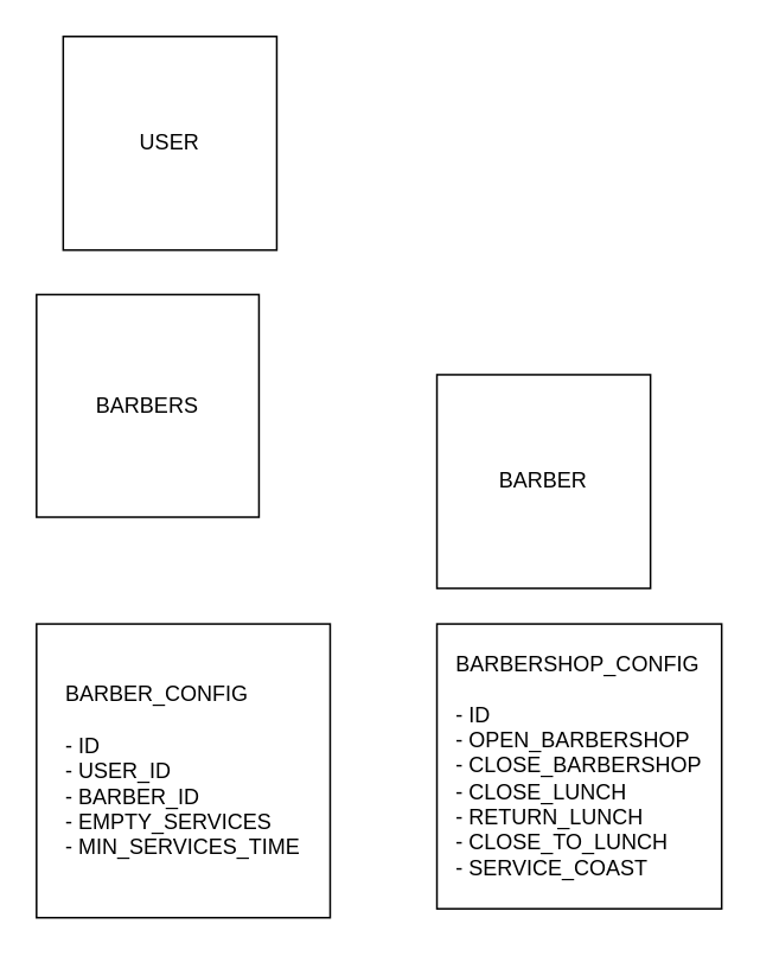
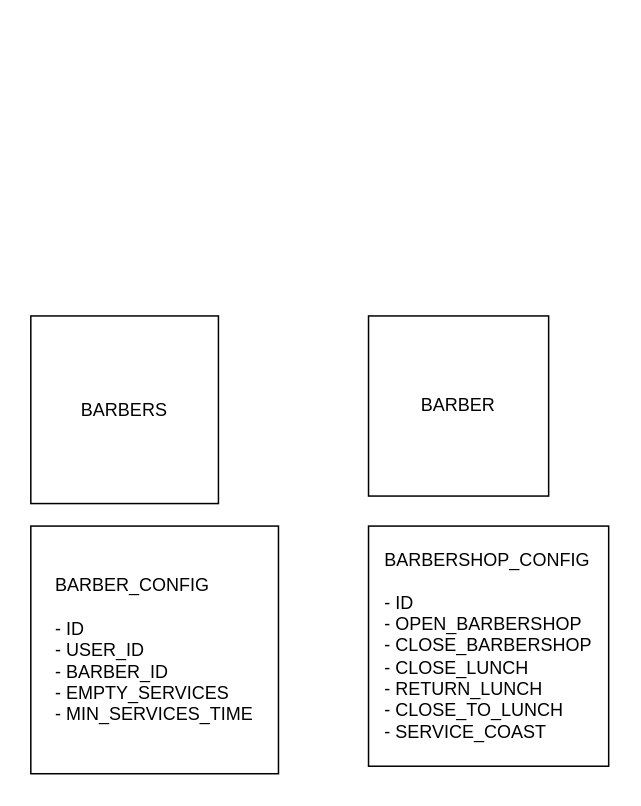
- <mxCell id="2" value="USER&lt;br&gt;&lt;div style=&quot;text-align: justify&quot;&gt;&lt;/div&gt;" style="whiteSpace=wrap;html=1;aspect=fixed;" vertex="1" parent="1"><mxGeometry x="35" y="20" width="120" height="120" as="geometry" /></mxCell>
- <mxCell id="4" value="BARBERS&lt;br&gt;&lt;div style=&quot;text-align: justify&quot;&gt;&lt;/div&gt;" style="whiteSpace=wrap;html=1;aspect=fixed;" vertex="1" parent="1"><mxGeometry x="20" y="165" width="125" height="125" as="geometry" /></mxCell>
+ <mxCell id="4" value="BARBERS&lt;br&gt;&lt;div style=&quot;text-align: justify&quot;&gt;&lt;/div&gt;" style="whiteSpace=wrap;html=1;aspect=fixed;" vertex="1" parent="1"><mxGeometry x="20" y="210" width="125" height="125" as="geometry" /></mxCell>
